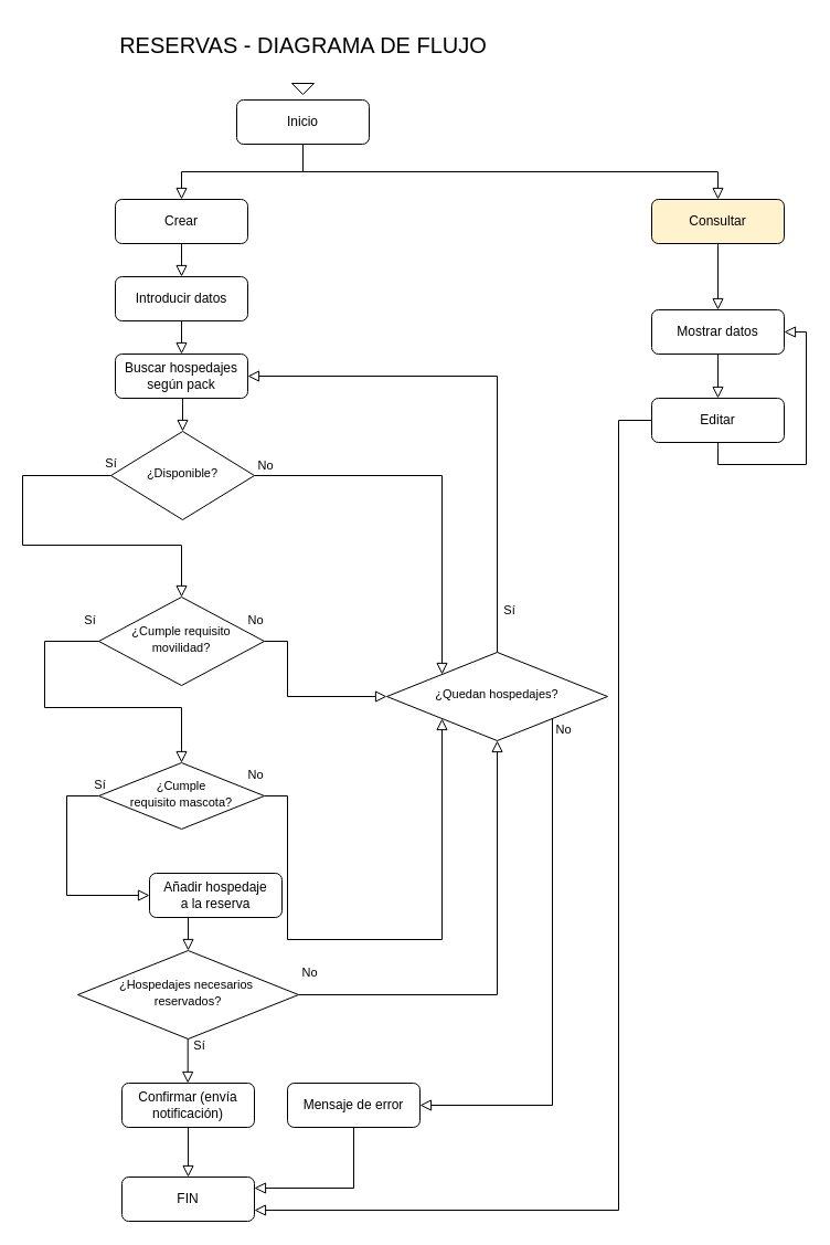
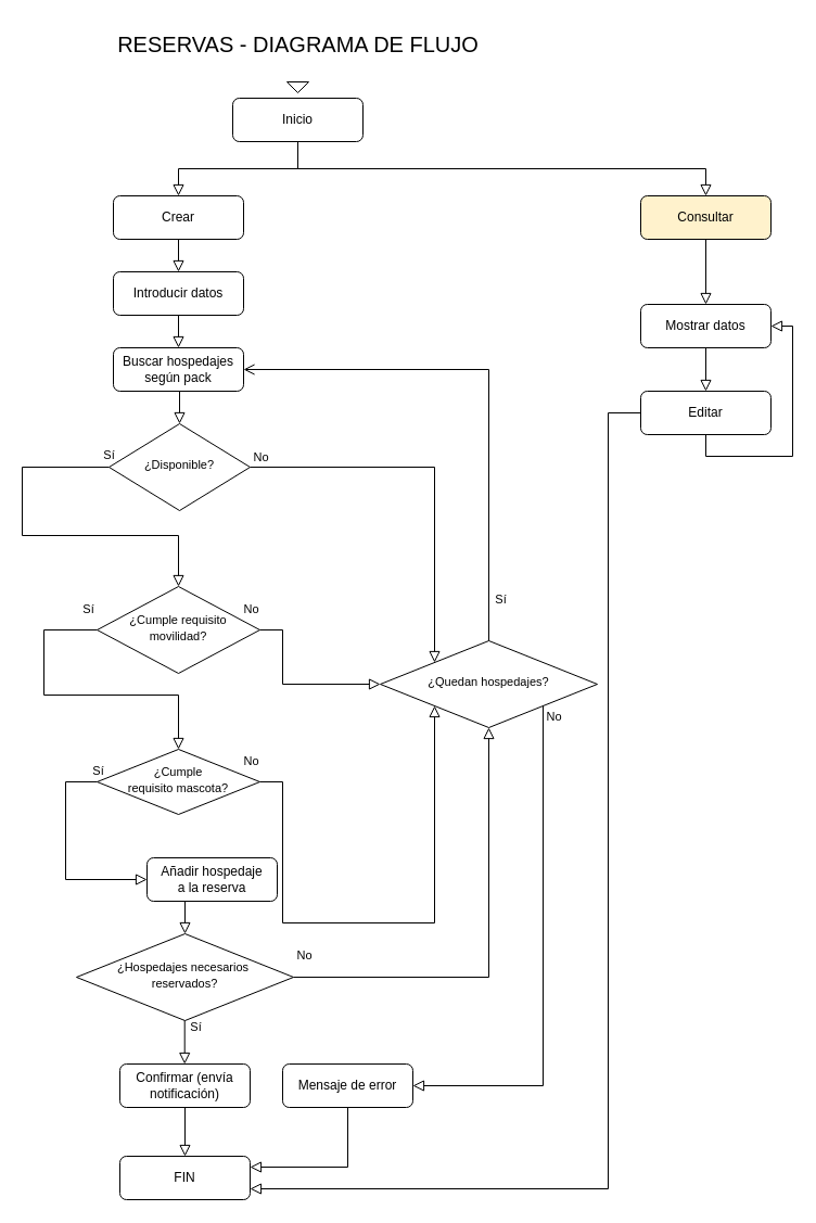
- <mxCell id="42" value="" style="rounded=0;html=1;jettySize=auto;orthogonalLoop=1;fontSize=11;endArrow=block;endFill=0;endSize=8;strokeWidth=1;shadow=0;labelBackgroundColor=none;edgeStyle=orthogonalEdgeStyle;exitX=0.5;exitY=0;exitDx=0;exitDy=0;entryX=1;entryY=0.5;entryDx=0;entryDy=0;" edge="1" parent="1" source="41" target="26"><mxGeometry y="20" relative="1" as="geometry"><mxPoint as="offset" /><mxPoint x="319.71" y="710" as="sourcePoint" /><mxPoint x="330" y="420" as="targetPoint" /><Array as="points"><mxPoint x="450" y="340" /></Array></mxGeometry></mxCell>
+ <mxCell id="42" value="" style="rounded=0;html=1;jettySize=auto;orthogonalLoop=1;fontSize=11;endArrow=open;endFill=0;endSize=8;strokeWidth=1;shadow=0;labelBackgroundColor=none;edgeStyle=orthogonalEdgeStyle;exitX=0.5;exitY=0;exitDx=0;exitDy=0;entryX=1;entryY=0.5;entryDx=0;entryDy=0;" edge="1" parent="1" source="41" target="26"><mxGeometry y="20" relative="1" as="geometry"><mxPoint as="offset" /><mxPoint x="319.71" y="710" as="sourcePoint" /><mxPoint x="330" y="420" as="targetPoint" /><Array as="points"><mxPoint x="450" y="340" /></Array></mxGeometry></mxCell>
